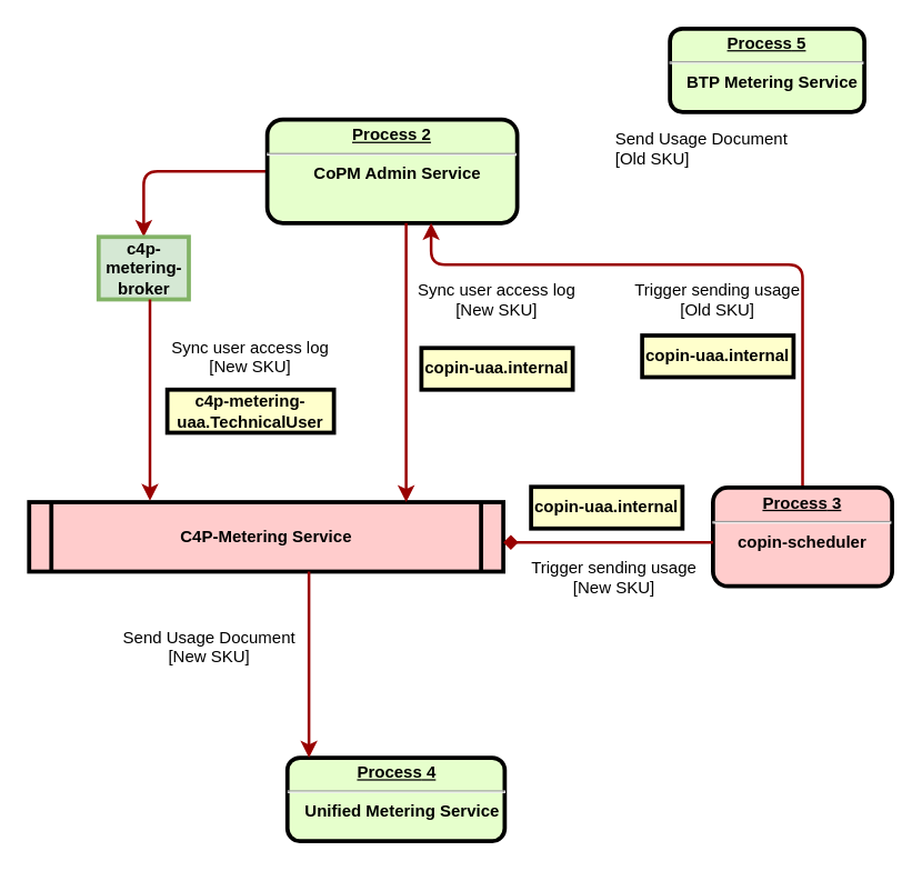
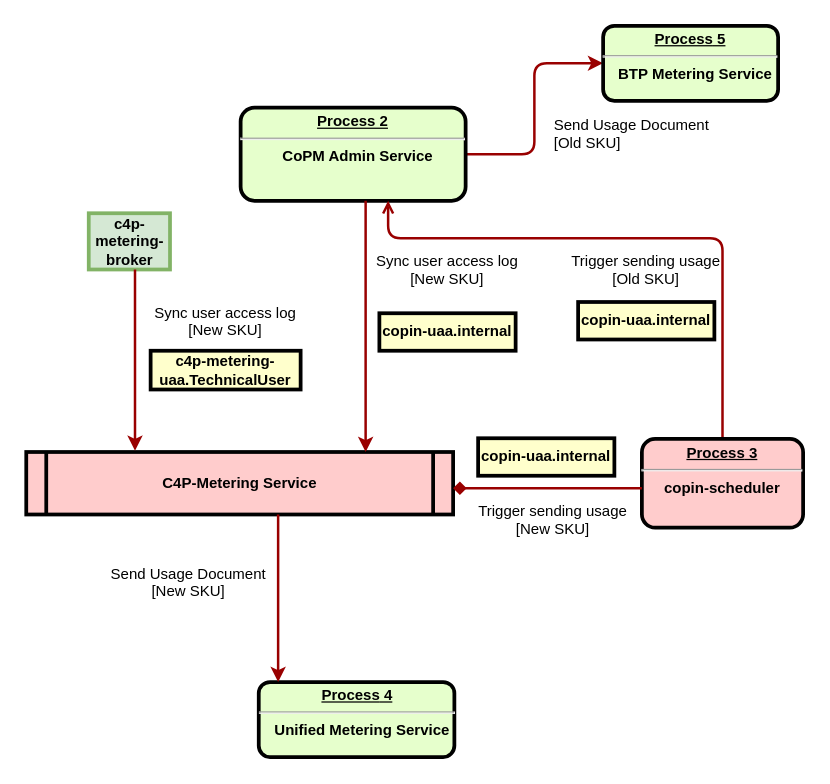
- <mxCell id="4" style="edgeStyle=orthogonalEdgeStyle;rounded=1;orthogonalLoop=1;jettySize=auto;html=1;strokeColor=#990000;strokeWidth=2;" edge="1" parent="1" source="5" target="8"><mxGeometry relative="1" as="geometry" /></mxCell>
+ <mxCell id="4" style="edgeStyle=orthogonalEdgeStyle;rounded=1;orthogonalLoop=1;jettySize=auto;html=1;entryX=0;entryY=0.5;entryDx=0;entryDy=0;strokeColor=#990000;strokeWidth=2;" edge="1" parent="1" source="5" target="22"><mxGeometry relative="1" as="geometry" /></mxCell>
- <mxCell id="6" style="edgeStyle=orthogonalEdgeStyle;rounded=1;orthogonalLoop=1;jettySize=auto;html=1;exitX=0.5;exitY=0;exitDx=0;exitDy=0;strokeWidth=2;strokeColor=#990000;" edge="1" parent="1" source="7" target="5"><mxGeometry relative="1" as="geometry"><Array as="points"><mxPoint x="578" y="190" /><mxPoint x="310" y="190" /></Array></mxGeometry></mxCell>
+ <mxCell id="6" style="edgeStyle=orthogonalEdgeStyle;rounded=1;orthogonalLoop=1;jettySize=auto;html=1;exitX=0.5;exitY=0;exitDx=0;exitDy=0;strokeWidth=2;strokeColor=#990000;endArrow=open;" edge="1" parent="1" source="7" target="5"><mxGeometry relative="1" as="geometry"><Array as="points"><mxPoint x="578" y="190" /><mxPoint x="310" y="190" /></Array></mxGeometry></mxCell>
